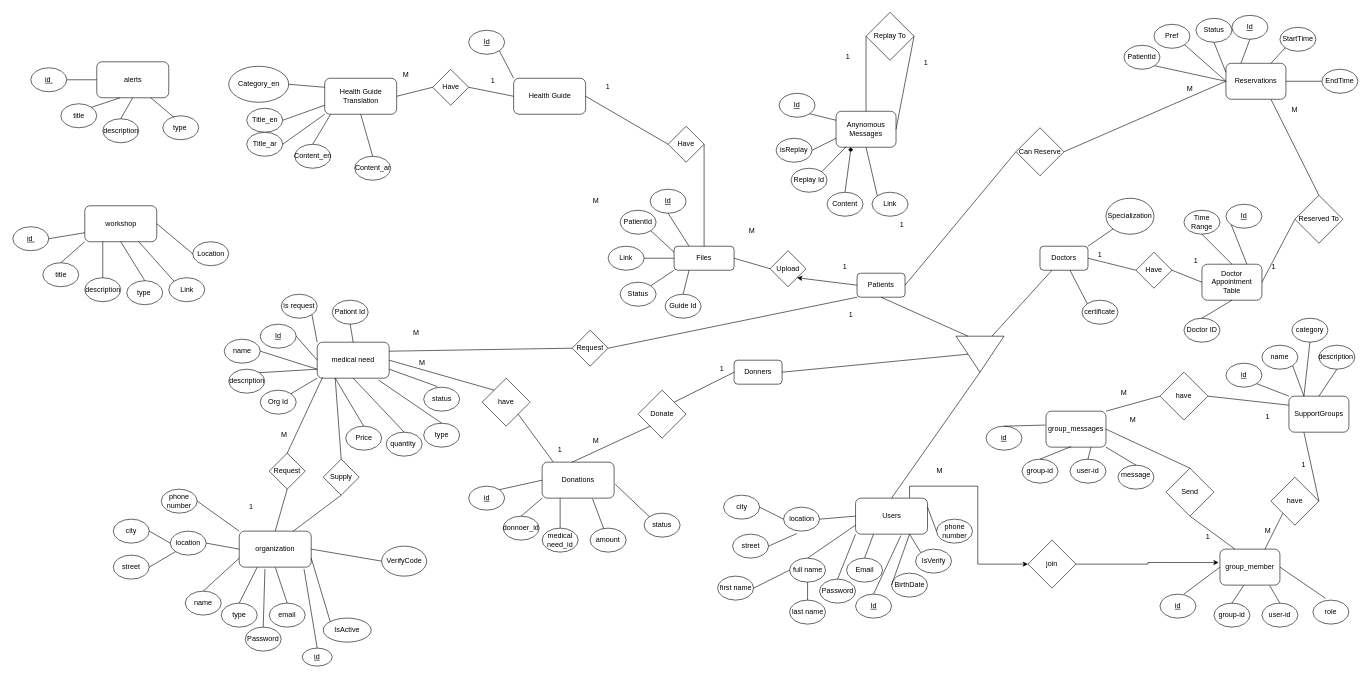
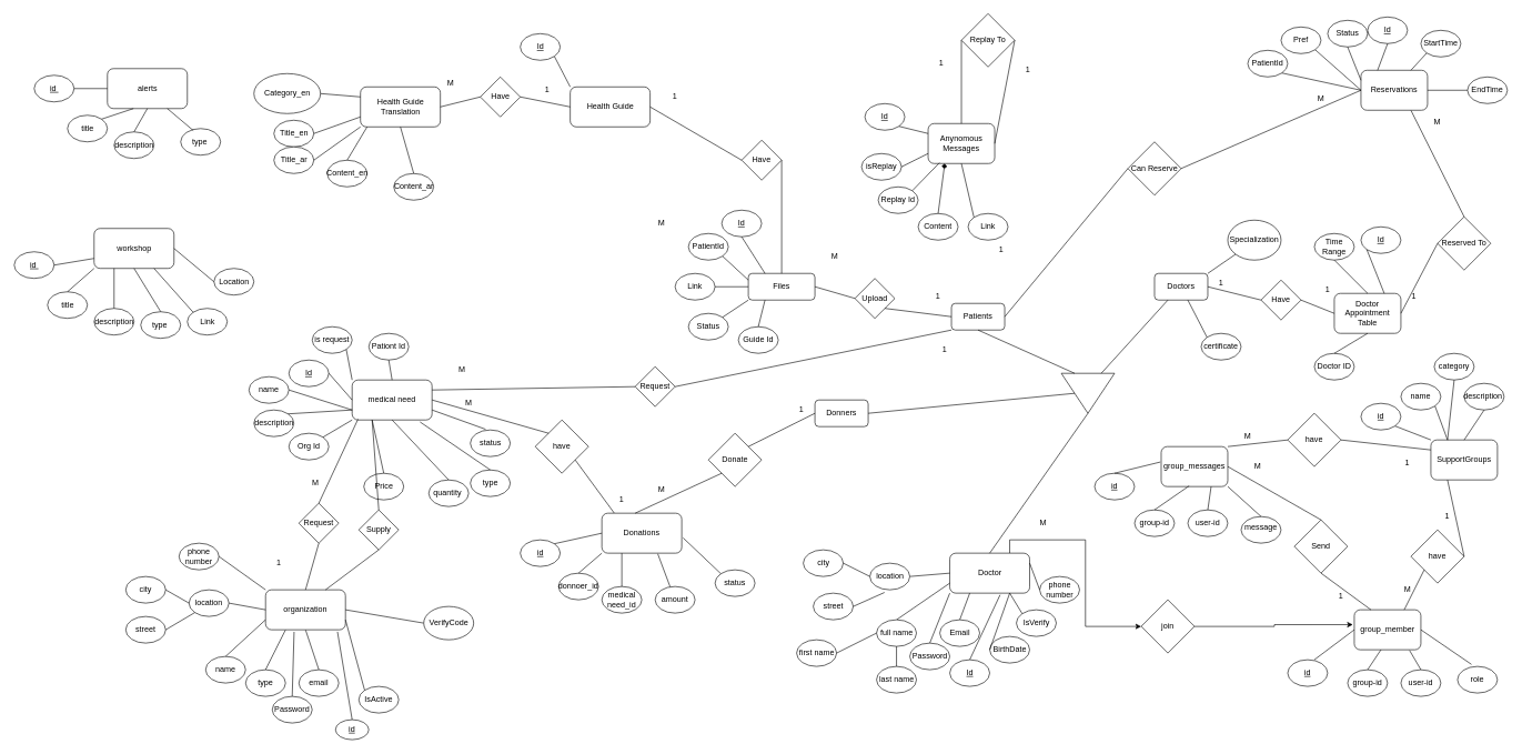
- <mxCell id="94" value="" style="endArrow=classic;html=1;rounded=0;exitX=0;exitY=0.5;exitDx=0;exitDy=0;entryX=1;entryY=1;entryDx=0;entryDy=0;" edge="1" parent="1" source="30" target="93"><mxGeometry width="50" height="50" relative="1" as="geometry"><mxPoint x="1358" y="480" as="sourcePoint" /><mxPoint x="1358" y="480" as="targetPoint" /></mxGeometry></mxCell>
+ <mxCell id="94" value="" style="endArrow=none;html=1;rounded=0;exitX=0;exitY=0.5;exitDx=0;exitDy=0;entryX=1;entryY=1;entryDx=0;entryDy=0;" edge="1" parent="1" source="30" target="93"><mxGeometry width="50" height="50" relative="1" as="geometry"><mxPoint x="1358" y="480" as="sourcePoint" /><mxPoint x="1358" y="480" as="targetPoint" /></mxGeometry></mxCell>
- <mxCell id="242" value="group_messages" style="rounded=1;whiteSpace=wrap;html=1;" vertex="1" parent="1"><mxGeometry x="1743" y="685" width="100" height="60" as="geometry" /></mxCell>
+ <mxCell id="242" value="group_messages" style="rounded=1;whiteSpace=wrap;html=1;" vertex="1" parent="1"><mxGeometry x="1743" y="670" width="100" height="60" as="geometry" /></mxCell>
- <mxCell id="121" value="Price" style="ellipse;whiteSpace=wrap;html=1;" vertex="1" parent="1"><mxGeometry x="575.5" y="710" width="60" height="40" as="geometry" /></mxCell>
+ <mxCell id="121" value="Price" style="ellipse;whiteSpace=wrap;html=1;" vertex="1" parent="1"><mxGeometry x="545.5" y="710" width="60" height="40" as="geometry" /></mxCell>
- <mxCell id="3" value="Users" style="rounded=1;whiteSpace=wrap;html=1;" vertex="1" parent="1"><mxGeometry x="1425.5" y="830" width="120" height="60" as="geometry" /></mxCell>
+ <mxCell id="3" value="Doctor" style="rounded=1;whiteSpace=wrap;html=1;" vertex="1" parent="1"><mxGeometry x="1425.5" y="830" width="120" height="60" as="geometry" /></mxCell>
- <mxCell id="108" value="IsActive" style="ellipse;whiteSpace=wrap;html=1;" vertex="1" parent="1"><mxGeometry x="538" y="1030" width="80" height="40" as="geometry" /></mxCell>
+ <mxCell id="108" value="IsActive" style="ellipse;whiteSpace=wrap;html=1;" vertex="1" parent="1"><mxGeometry x="538" y="1030" width="60" height="40" as="geometry" /></mxCell>
